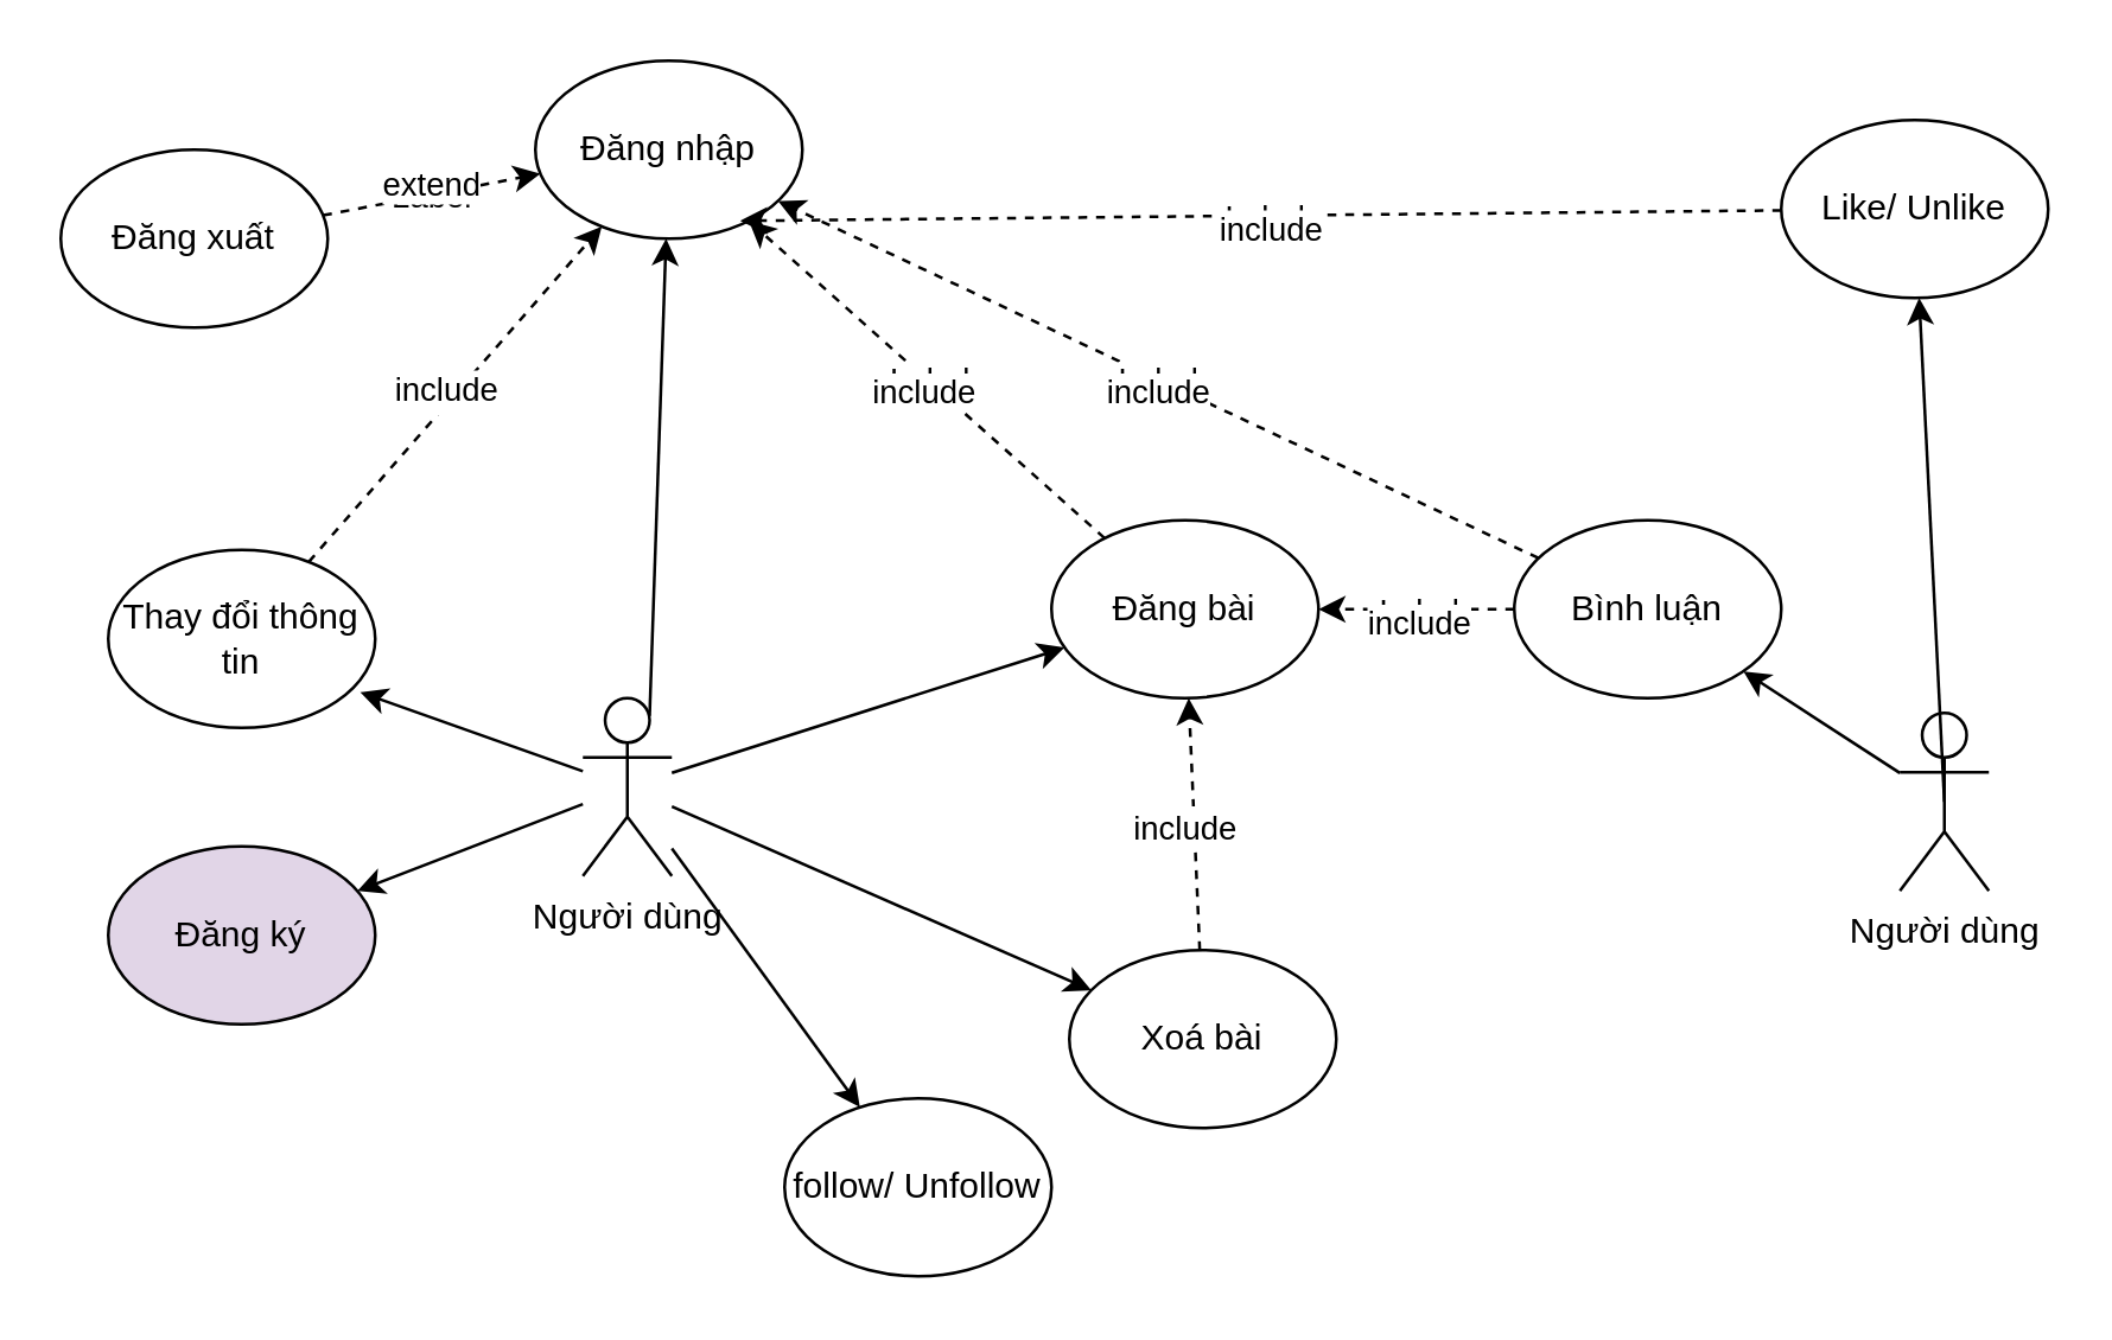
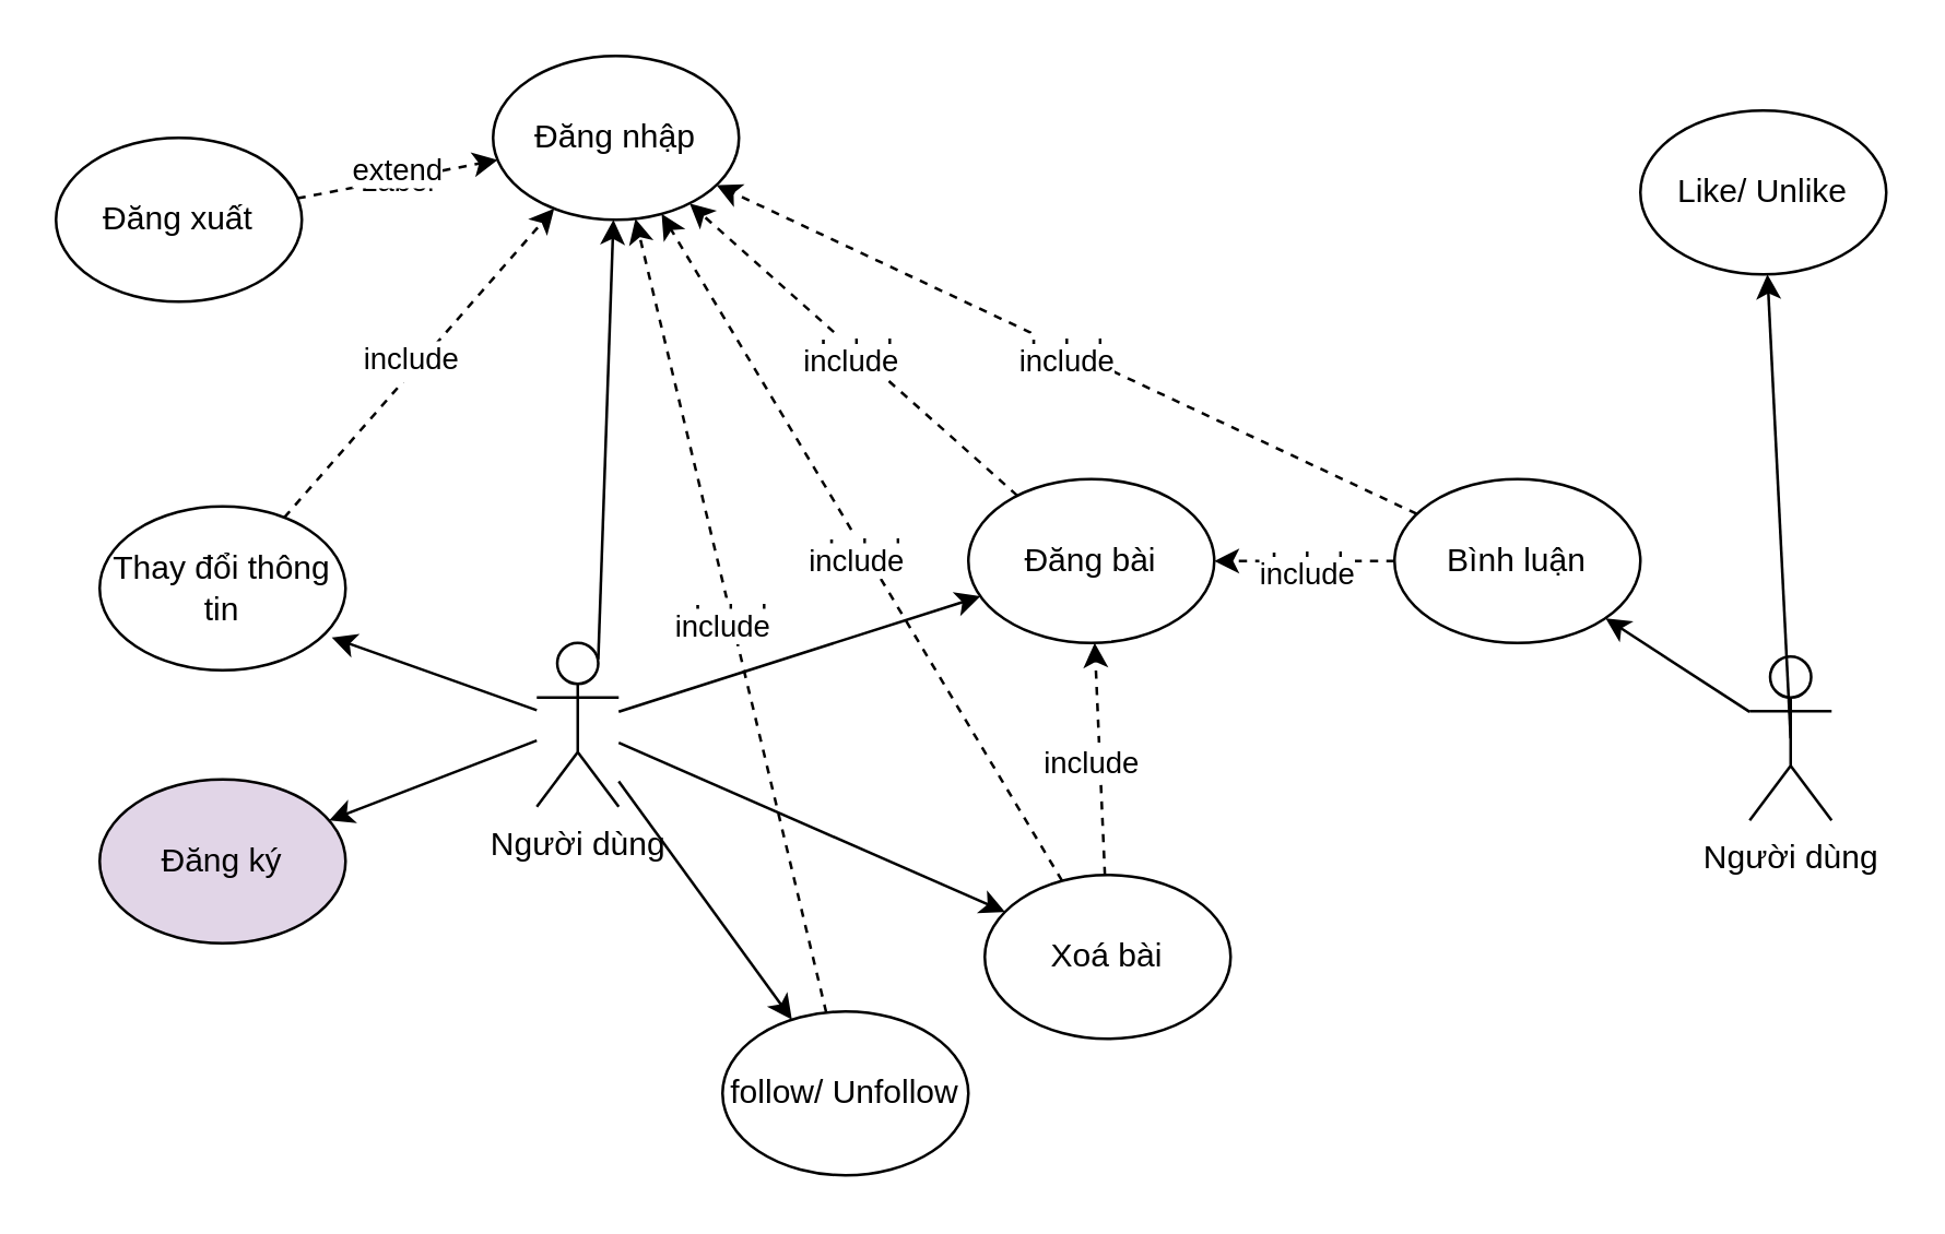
- <mxCell id="24" value="" style="endArrow=classic;html=1;rounded=0;dashed=1;entryX=0.767;entryY=0.9;entryDx=0;entryDy=0;entryPerimeter=0;" edge="1" parent="1" source="8" target="4"><mxGeometry relative="1" as="geometry"><mxPoint x="490" y="230" as="sourcePoint" /><mxPoint x="360" y="230" as="targetPoint" /></mxGeometry></mxCell>
- <mxCell id="25" value="Label" style="edgeLabel;resizable=0;html=1;;align=center;verticalAlign=middle;" connectable="0" vertex="1" parent="24"><mxGeometry relative="1" as="geometry" /></mxCell>
- <mxCell id="26" value="include" style="edgeLabel;html=1;align=center;verticalAlign=middle;resizable=0;points=[];" vertex="1" connectable="0" parent="24"><mxGeometry x="-0.015" y="4" relative="1" as="geometry"><mxPoint as="offset" /></mxGeometry></mxCell>
+ <mxCell id="42" value="" style="endArrow=classic;html=1;rounded=0;dashed=1;" edge="1" parent="1" source="40" target="4"><mxGeometry relative="1" as="geometry"><mxPoint x="312" y="380" as="sourcePoint" /><mxPoint x="242" y="90" as="targetPoint" /></mxGeometry></mxCell>
+ <mxCell id="43" value="Label" style="edgeLabel;resizable=0;html=1;;align=center;verticalAlign=middle;" connectable="0" vertex="1" parent="42"><mxGeometry relative="1" as="geometry" /></mxCell>
+ <mxCell id="44" value="include" style="edgeLabel;html=1;align=center;verticalAlign=middle;resizable=0;points=[];" vertex="1" connectable="0" parent="42"><mxGeometry x="-0.015" y="4" relative="1" as="geometry"><mxPoint as="offset" /></mxGeometry></mxCell>
+ <mxCell id="37" value="" style="endArrow=classic;html=1;rounded=0;dashed=1;" edge="1" parent="1" source="9" target="4"><mxGeometry relative="1" as="geometry"><mxPoint x="610" y="80" as="sourcePoint" /><mxPoint x="259" y="84" as="targetPoint" /></mxGeometry></mxCell>
+ <mxCell id="38" value="Label" style="edgeLabel;resizable=0;html=1;;align=center;verticalAlign=middle;" connectable="0" vertex="1" parent="37"><mxGeometry relative="1" as="geometry" /></mxCell>
+ <mxCell id="39" value="include" style="edgeLabel;html=1;align=center;verticalAlign=middle;resizable=0;points=[];" vertex="1" connectable="0" parent="37"><mxGeometry x="-0.015" y="4" relative="1" as="geometry"><mxPoint as="offset" /></mxGeometry></mxCell>
